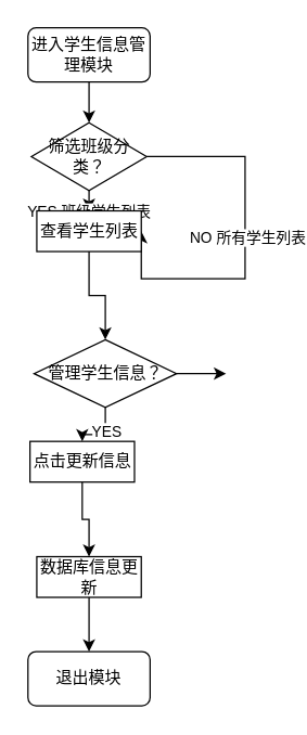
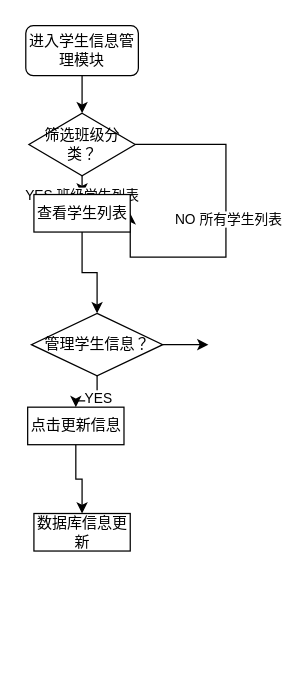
- <mxCell id="18" style="edgeStyle=orthogonalEdgeStyle;rounded=0;orthogonalLoop=1;jettySize=auto;html=1;entryX=0.5;entryY=0;entryDx=0;entryDy=0;" edge="1" parent="1" source="19" target="9"><mxGeometry relative="1" as="geometry" /></mxCell>
- <mxCell id="9" value="退出模块" style="rounded=1;whiteSpace=wrap;html=1;" vertex="1" parent="1"><mxGeometry x="20" y="480" width="90" height="40" as="geometry" /></mxCell>
